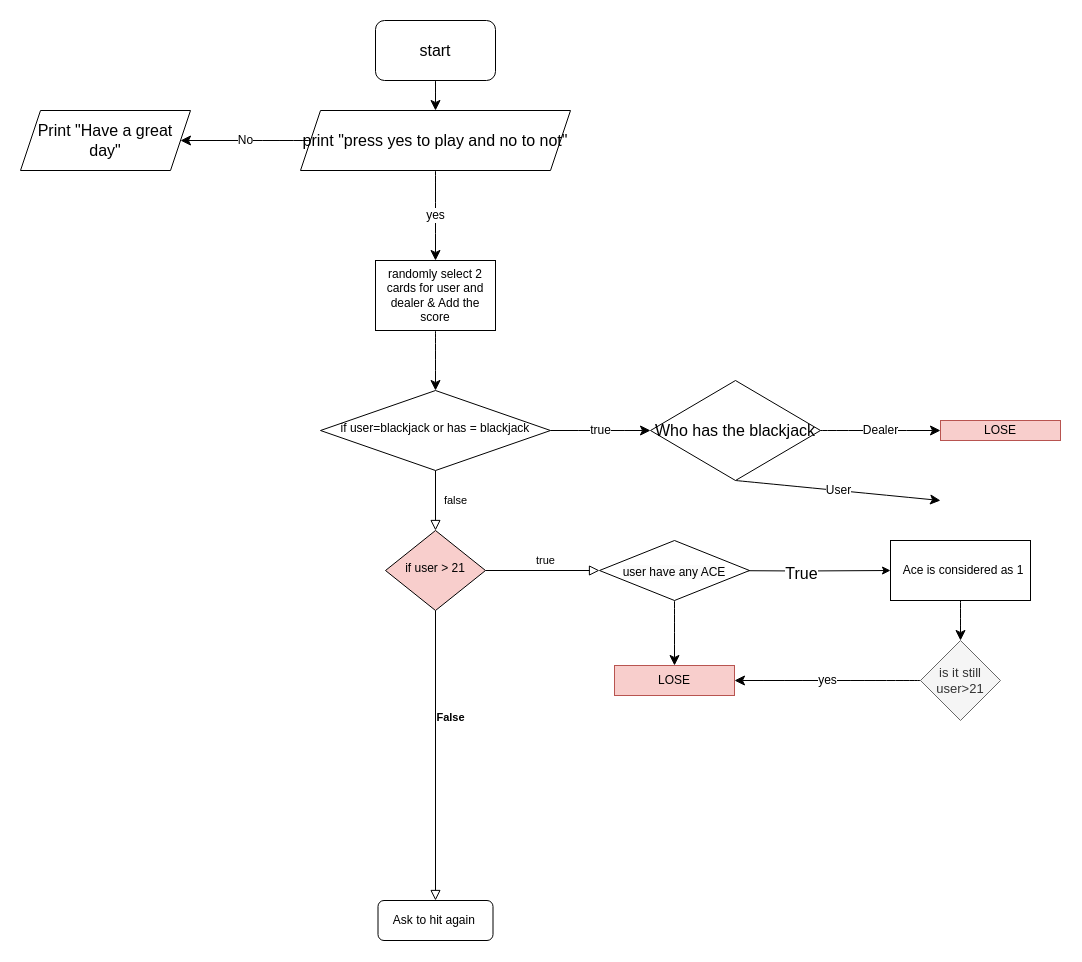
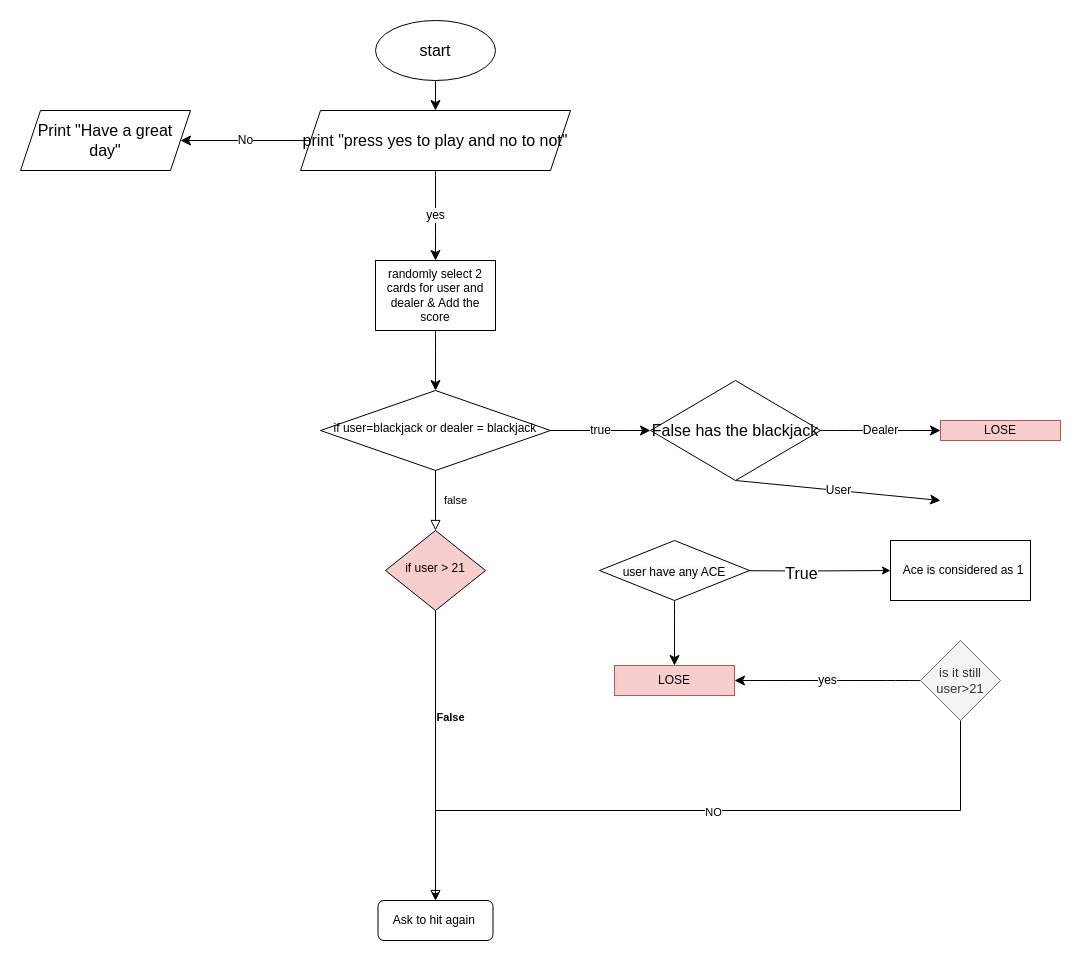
- <mxCell id="18" value="start" style="whiteSpace=wrap;html=1;fontSize=16;rounded=1;" parent="1" vertex="1"><mxGeometry x="375" y="20" width="120" height="60" as="geometry" /></mxCell>
+ <mxCell id="18" value="start" style="ellipse;whiteSpace=wrap;html=1;fontSize=16;" parent="1" vertex="1"><mxGeometry x="375" y="20" width="120" height="60" as="geometry" /></mxCell>
- <mxCell id="4" value="if user=blackjack or has = blackjack" style="rhombus;whiteSpace=wrap;html=1;shadow=0;fontFamily=Helvetica;fontSize=12;align=center;strokeWidth=1;spacing=6;spacingTop=-4;" parent="1" vertex="1"><mxGeometry x="320" y="390" width="230" height="80" as="geometry" /></mxCell>
+ <mxCell id="4" value="if user=blackjack or dealer = blackjack" style="rhombus;whiteSpace=wrap;html=1;shadow=0;fontFamily=Helvetica;fontSize=12;align=center;strokeWidth=1;spacing=6;spacingTop=-4;" parent="1" vertex="1"><mxGeometry x="320" y="390" width="230" height="80" as="geometry" /></mxCell>
- <mxCell id="16" value="Who has the blackjack" style="rhombus;whiteSpace=wrap;html=1;fontSize=16;" parent="1" vertex="1"><mxGeometry x="650" y="380" width="170" height="100" as="geometry" /></mxCell>
+ <mxCell id="16" value="False has the blackjack" style="rhombus;whiteSpace=wrap;html=1;fontSize=16;" parent="1" vertex="1"><mxGeometry x="650" y="380" width="170" height="100" as="geometry" /></mxCell>
- <mxCell id="6" value="true" style="edgeStyle=orthogonalEdgeStyle;rounded=0;html=1;jettySize=auto;orthogonalLoop=1;fontSize=11;endArrow=block;endFill=0;endSize=8;strokeWidth=1;shadow=0;labelBackgroundColor=none;entryX=0;entryY=0.5;entryDx=0;entryDy=0;" parent="1" source="7" target="26" edge="1"><mxGeometry x="0.048" y="10" relative="1" as="geometry"><mxPoint as="offset" /><mxPoint x="590" y="570" as="targetPoint" /></mxGeometry></mxCell>
- <mxCell id="19" style="edgeStyle=none;curved=1;rounded=0;orthogonalLoop=1;jettySize=auto;html=1;fontSize=12;startSize=8;endSize=8;" parent="1" source="20" target="31" edge="1"><mxGeometry relative="1" as="geometry"><mxPoint x="960" y="670" as="targetPoint" /></mxGeometry></mxCell>
+ <mxCell id="29" style="edgeStyle=orthogonalEdgeStyle;rounded=0;orthogonalLoop=1;jettySize=auto;html=1;exitX=0.5;exitY=1;exitDx=0;exitDy=0;entryX=0.5;entryY=0;entryDx=0;entryDy=0;" edge="1" parent="1" source="31" target="8"><mxGeometry relative="1" as="geometry" /></mxCell>
+ <mxCell id="30" value="NO" style="edgeLabel;html=1;align=center;verticalAlign=middle;resizable=0;points=[];" vertex="1" connectable="0" parent="29"><mxGeometry x="-0.04" y="1" relative="1" as="geometry"><mxPoint as="offset" /></mxGeometry></mxCell>
